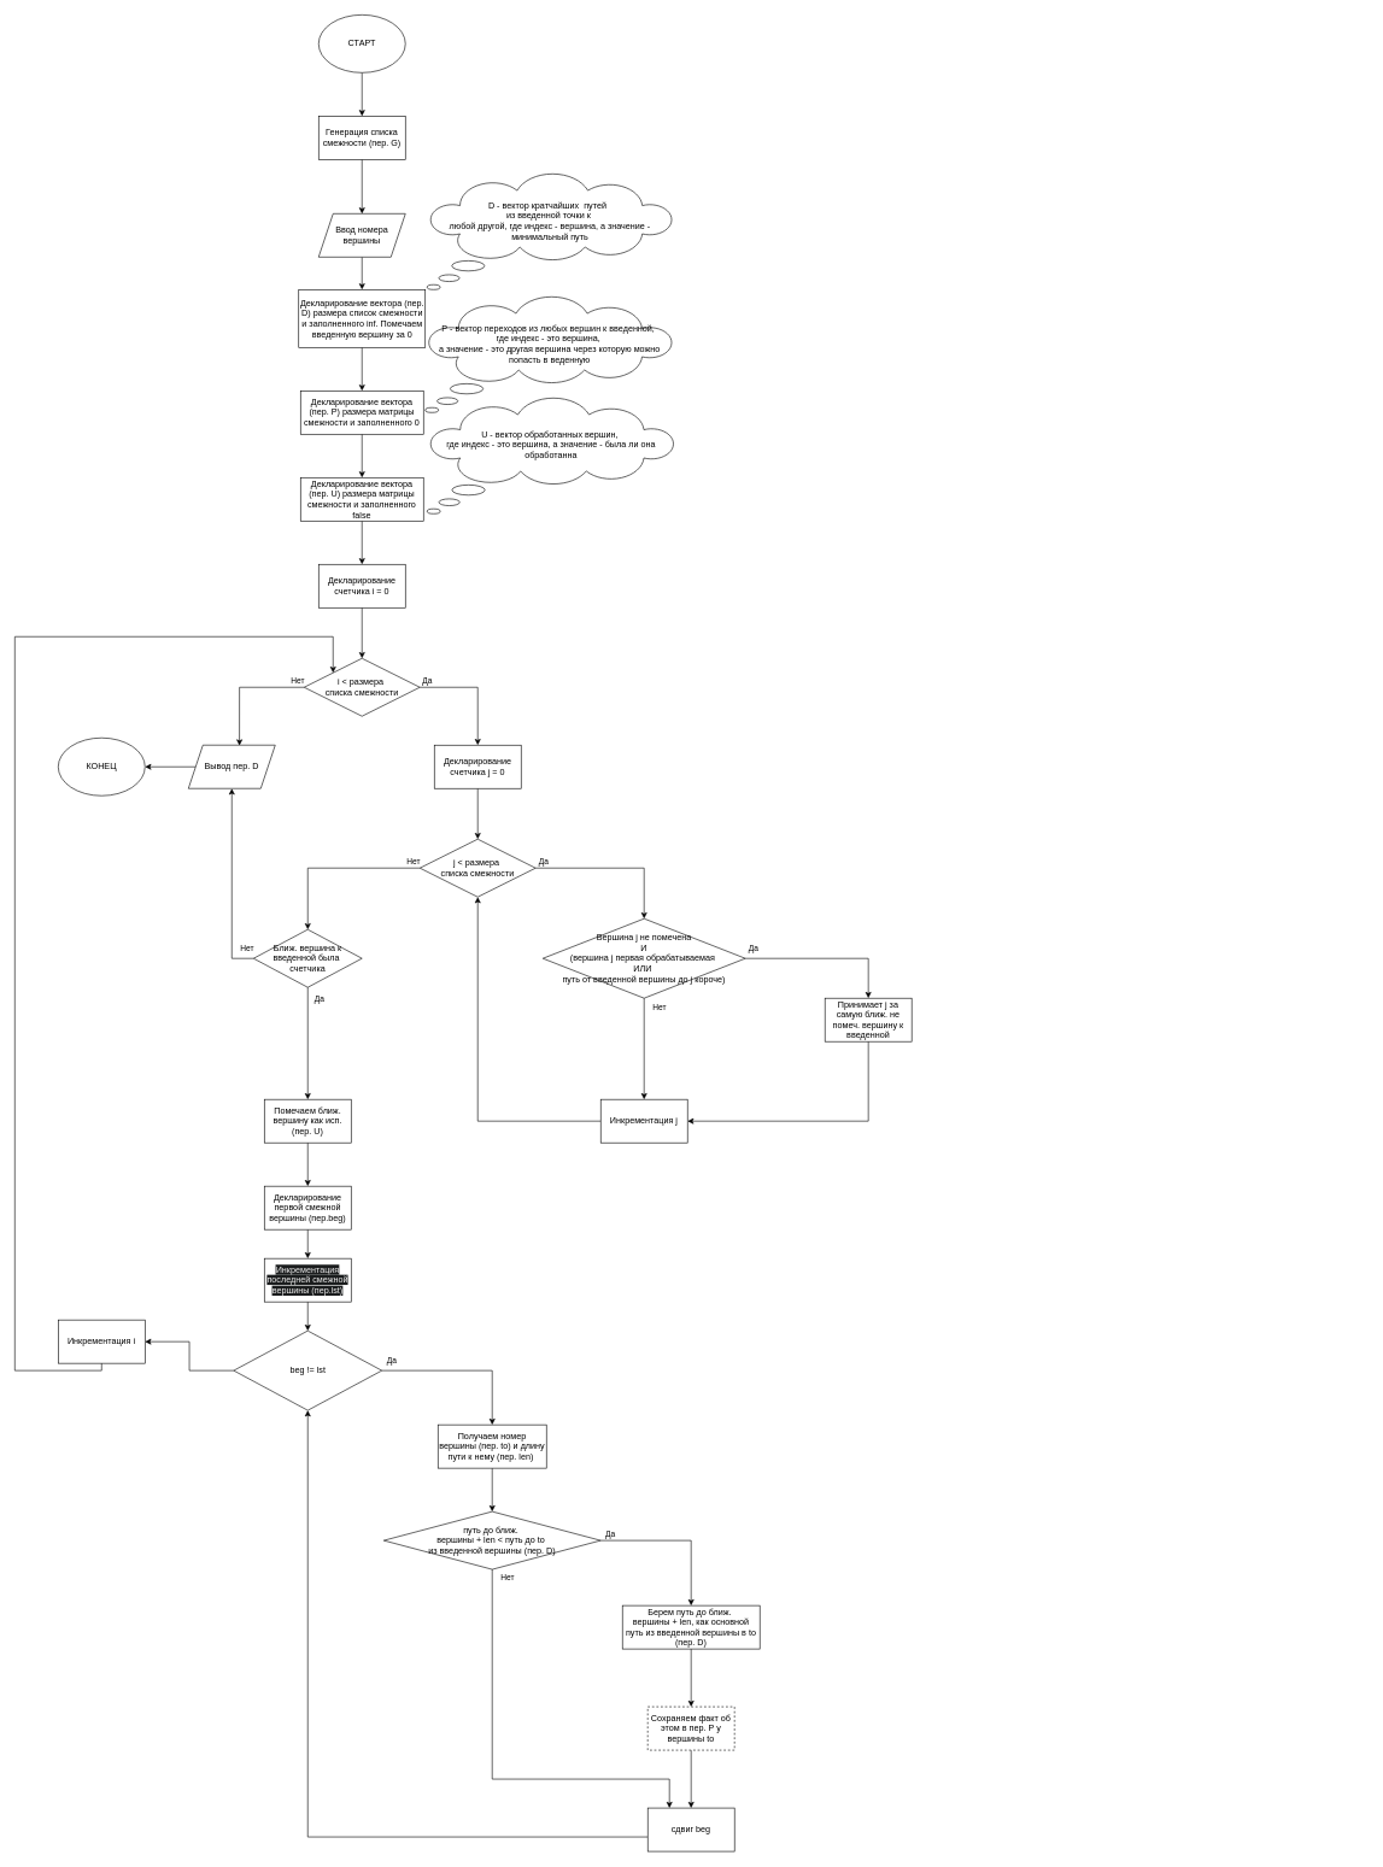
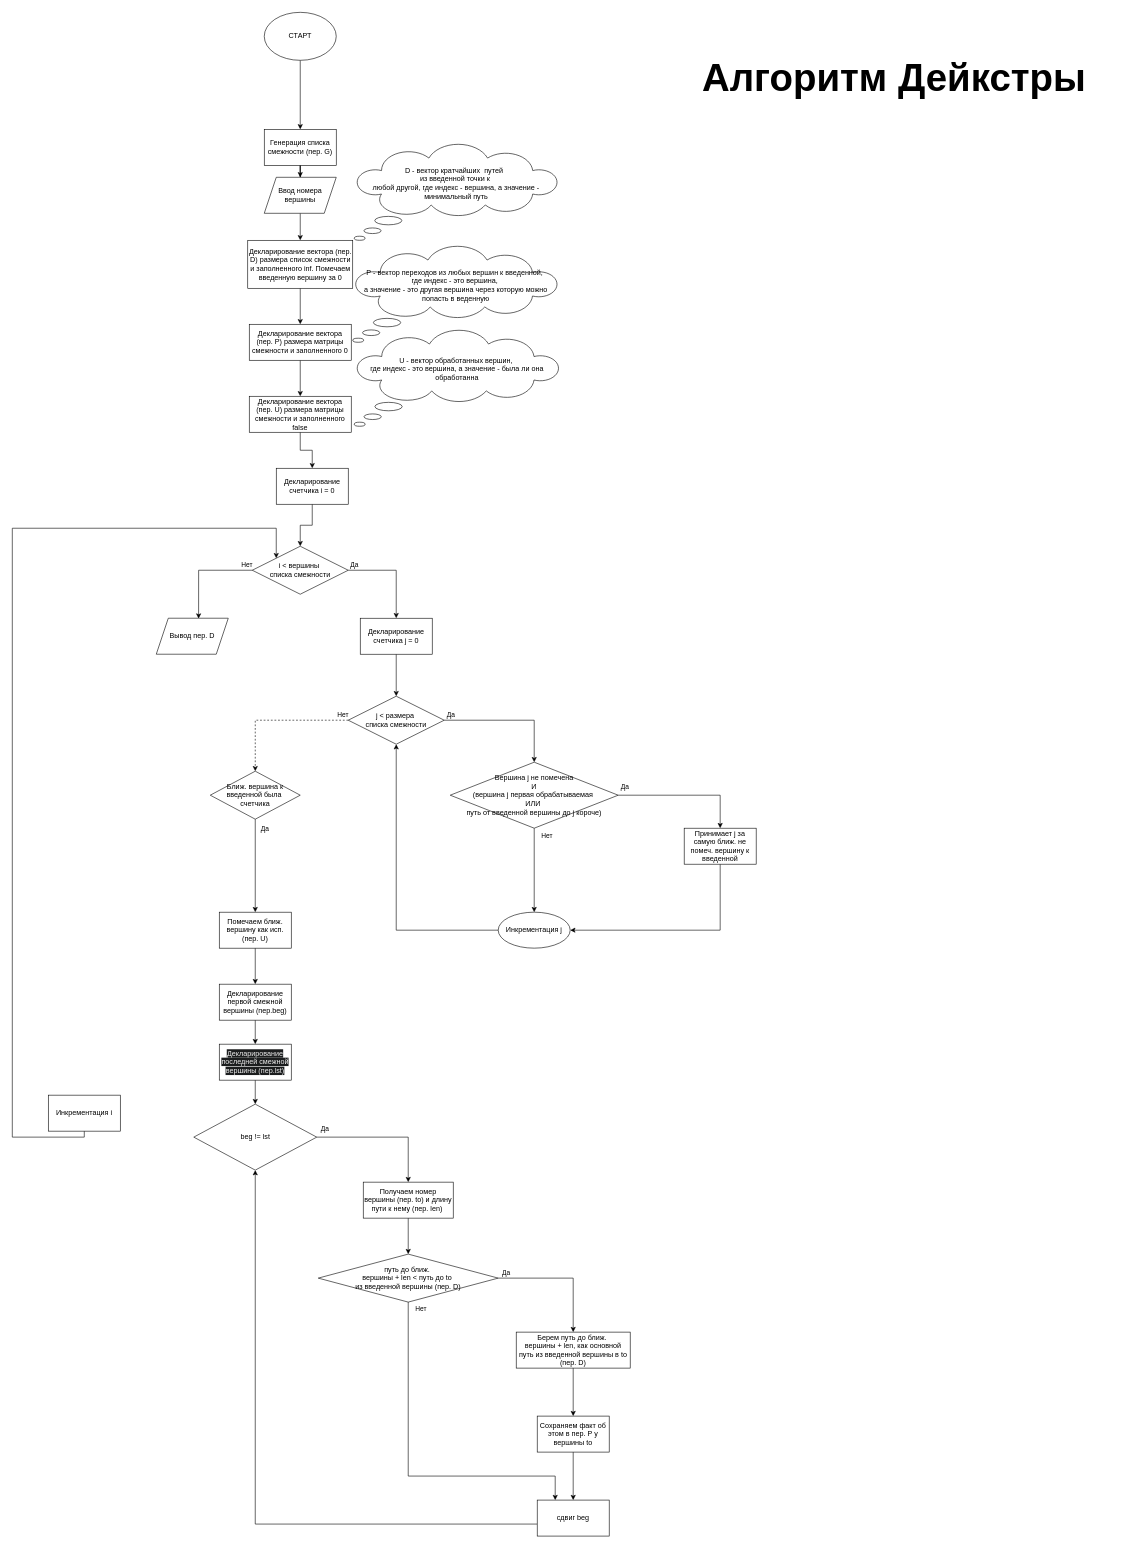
+ <mxCell id="71" value="Алгоритм Дейкстры" style="text;html=1;align=center;verticalAlign=middle;whiteSpace=wrap;rounded=0;fontSize=64;fontStyle=1" parent="1" vertex="1"><mxGeometry x="1090" y="50" width="800" height="160" as="geometry" /></mxCell>
- <mxCell id="5" value="Генерация списка смежности (пер. G)" style="rounded=0;whiteSpace=wrap;html=1;" parent="1" vertex="1"><mxGeometry x="440" y="160" width="120" height="60" as="geometry" /></mxCell>
+ <mxCell id="5" value="Генерация списка смежности (пер. G)" style="rounded=0;whiteSpace=wrap;html=1;" parent="1" vertex="1"><mxGeometry x="440" y="215" width="120" height="60" as="geometry" /></mxCell>
- <mxCell id="15" value="Декларирование&lt;div&gt;счетчика i = 0&lt;/div&gt;" style="whiteSpace=wrap;html=1;rounded=0;" parent="1" vertex="1"><mxGeometry x="440" y="780" width="120" height="60" as="geometry" /></mxCell>
+ <mxCell id="15" value="Декларирование&lt;div&gt;счетчика i = 0&lt;/div&gt;" style="whiteSpace=wrap;html=1;rounded=0;" parent="1" vertex="1"><mxGeometry x="460" y="780" width="120" height="60" as="geometry" /></mxCell>
- <mxCell id="18" value="i &amp;lt; размера&amp;nbsp;&lt;div&gt;списка смежности&lt;/div&gt;" style="rhombus;whiteSpace=wrap;html=1;rounded=0;" parent="1" vertex="1"><mxGeometry x="420" y="910" width="160" height="80" as="geometry" /></mxCell>
+ <mxCell id="18" value="i &amp;lt; вершины&amp;nbsp;&lt;div&gt;списка смежности&lt;/div&gt;" style="rhombus;whiteSpace=wrap;html=1;rounded=0;" parent="1" vertex="1"><mxGeometry x="420" y="910" width="160" height="80" as="geometry" /></mxCell>
- <mxCell id="70" value="КОНЕЦ" style="ellipse;whiteSpace=wrap;html=1;" parent="1" vertex="1"><mxGeometry x="80" y="1020" width="120" height="80" as="geometry" /></mxCell>
- <mxCell id="19" value="" style="edgeStyle=orthogonalEdgeStyle;rounded=0;orthogonalLoop=1;jettySize=auto;html=1;" parent="1" source="20" target="70" edge="1"><mxGeometry relative="1" as="geometry" /></mxCell>
- <mxCell id="27" style="edgeStyle=orthogonalEdgeStyle;rounded=0;orthogonalLoop=1;jettySize=auto;html=1;entryX=0.5;entryY=0;entryDx=0;entryDy=0;" parent="1" source="29" target="43" edge="1"><mxGeometry relative="1" as="geometry" /></mxCell>
+ <mxCell id="27" style="edgeStyle=orthogonalEdgeStyle;rounded=0;orthogonalLoop=1;jettySize=auto;html=1;entryX=0.5;entryY=0;entryDx=0;entryDy=0;dashed=1;" parent="1" source="29" target="43" edge="1"><mxGeometry relative="1" as="geometry" /></mxCell>
- <mxCell id="39" style="edgeStyle=orthogonalEdgeStyle;rounded=0;orthogonalLoop=1;jettySize=auto;html=1;entryX=0.5;entryY=1;entryDx=0;entryDy=0;" parent="1" source="43" target="20" edge="1"><mxGeometry relative="1" as="geometry"><Array as="points"><mxPoint x="320" y="1325" /></Array></mxGeometry></mxCell>
- <mxCell id="40" value="Нет" style="edgeLabel;html=1;align=center;verticalAlign=middle;resizable=0;points=[];" parent="39" vertex="1" connectable="0"><mxGeometry x="-0.924" y="3" relative="1" as="geometry"><mxPoint y="-18" as="offset" /></mxGeometry></mxCell>
- <mxCell id="38" value="Инкрементация j" style="rounded=0;whiteSpace=wrap;html=1;" parent="1" vertex="1"><mxGeometry x="830" y="1520" width="120" height="60" as="geometry" /></mxCell>
+ <mxCell id="38" value="Инкрементация j" style="ellipse;whiteSpace=wrap;html=1;" parent="1" vertex="1"><mxGeometry x="830" y="1520" width="120" height="60" as="geometry" /></mxCell>
- <mxCell id="73" value="&lt;br&gt;&lt;span style=&quot;color: rgb(240, 240, 240); font-family: Helvetica; font-size: 12px; font-style: normal; font-variant-ligatures: normal; font-variant-caps: normal; font-weight: 400; letter-spacing: normal; orphans: 2; text-align: center; text-indent: 0px; text-transform: none; widows: 2; word-spacing: 0px; -webkit-text-stroke-width: 0px; white-space: normal; background-color: rgb(27, 29, 30); text-decoration-thickness: initial; text-decoration-style: initial; text-decoration-color: initial; display: inline !important; float: none;&quot;&gt;Инкрементация последней смежной вершины (пер.lst)&lt;/span&gt;&lt;div&gt;&lt;br/&gt;&lt;/div&gt;" style="whiteSpace=wrap;html=1;rounded=0;" vertex="1" parent="1"><mxGeometry x="365" y="1740" width="120" height="60" as="geometry" /></mxCell>
+ <mxCell id="73" value="&lt;br&gt;&lt;span style=&quot;color: rgb(240, 240, 240); font-family: Helvetica; font-size: 12px; font-style: normal; font-variant-ligatures: normal; font-variant-caps: normal; font-weight: 400; letter-spacing: normal; orphans: 2; text-align: center; text-indent: 0px; text-transform: none; widows: 2; word-spacing: 0px; -webkit-text-stroke-width: 0px; white-space: normal; background-color: rgb(27, 29, 30); text-decoration-thickness: initial; text-decoration-style: initial; text-decoration-color: initial; display: inline !important; float: none;&quot;&gt;Декларирование последней смежной вершины (пер.lst)&lt;/span&gt;&lt;div&gt;&lt;br/&gt;&lt;/div&gt;" style="whiteSpace=wrap;html=1;rounded=0;" vertex="1" parent="1"><mxGeometry x="365" y="1740" width="120" height="60" as="geometry" /></mxCell>
- <mxCell id="53" style="edgeStyle=orthogonalEdgeStyle;rounded=0;orthogonalLoop=1;jettySize=auto;html=1;entryX=1;entryY=0.5;entryDx=0;entryDy=0;" parent="1" source="54" target="69" edge="1"><mxGeometry relative="1" as="geometry" /></mxCell>
- <mxCell id="65" value="Сохраняем факт об этом в пер. P у вершины to" style="rounded=0;whiteSpace=wrap;html=1;dashed=1;" parent="1" vertex="1"><mxGeometry x="895" y="2360" width="120" height="60" as="geometry" /></mxCell>
+ <mxCell id="65" value="Сохраняем факт об этом в пер. P у вершины to" style="rounded=0;whiteSpace=wrap;html=1;" parent="1" vertex="1"><mxGeometry x="895" y="2360" width="120" height="60" as="geometry" /></mxCell>
